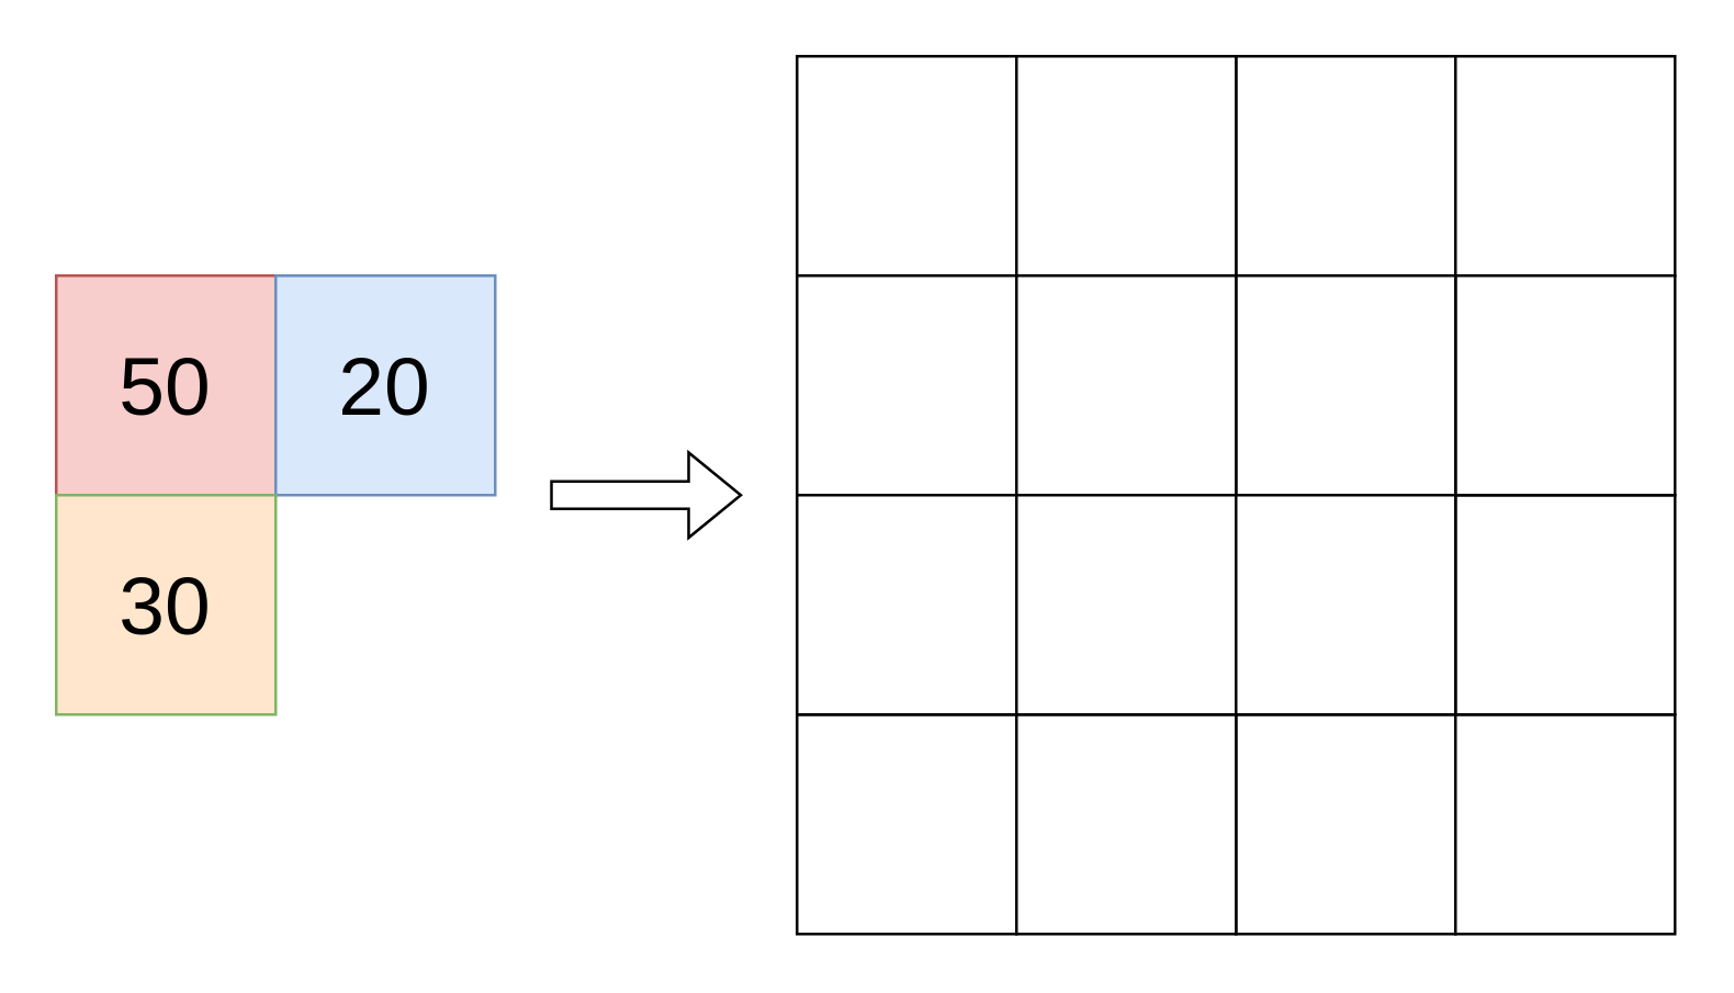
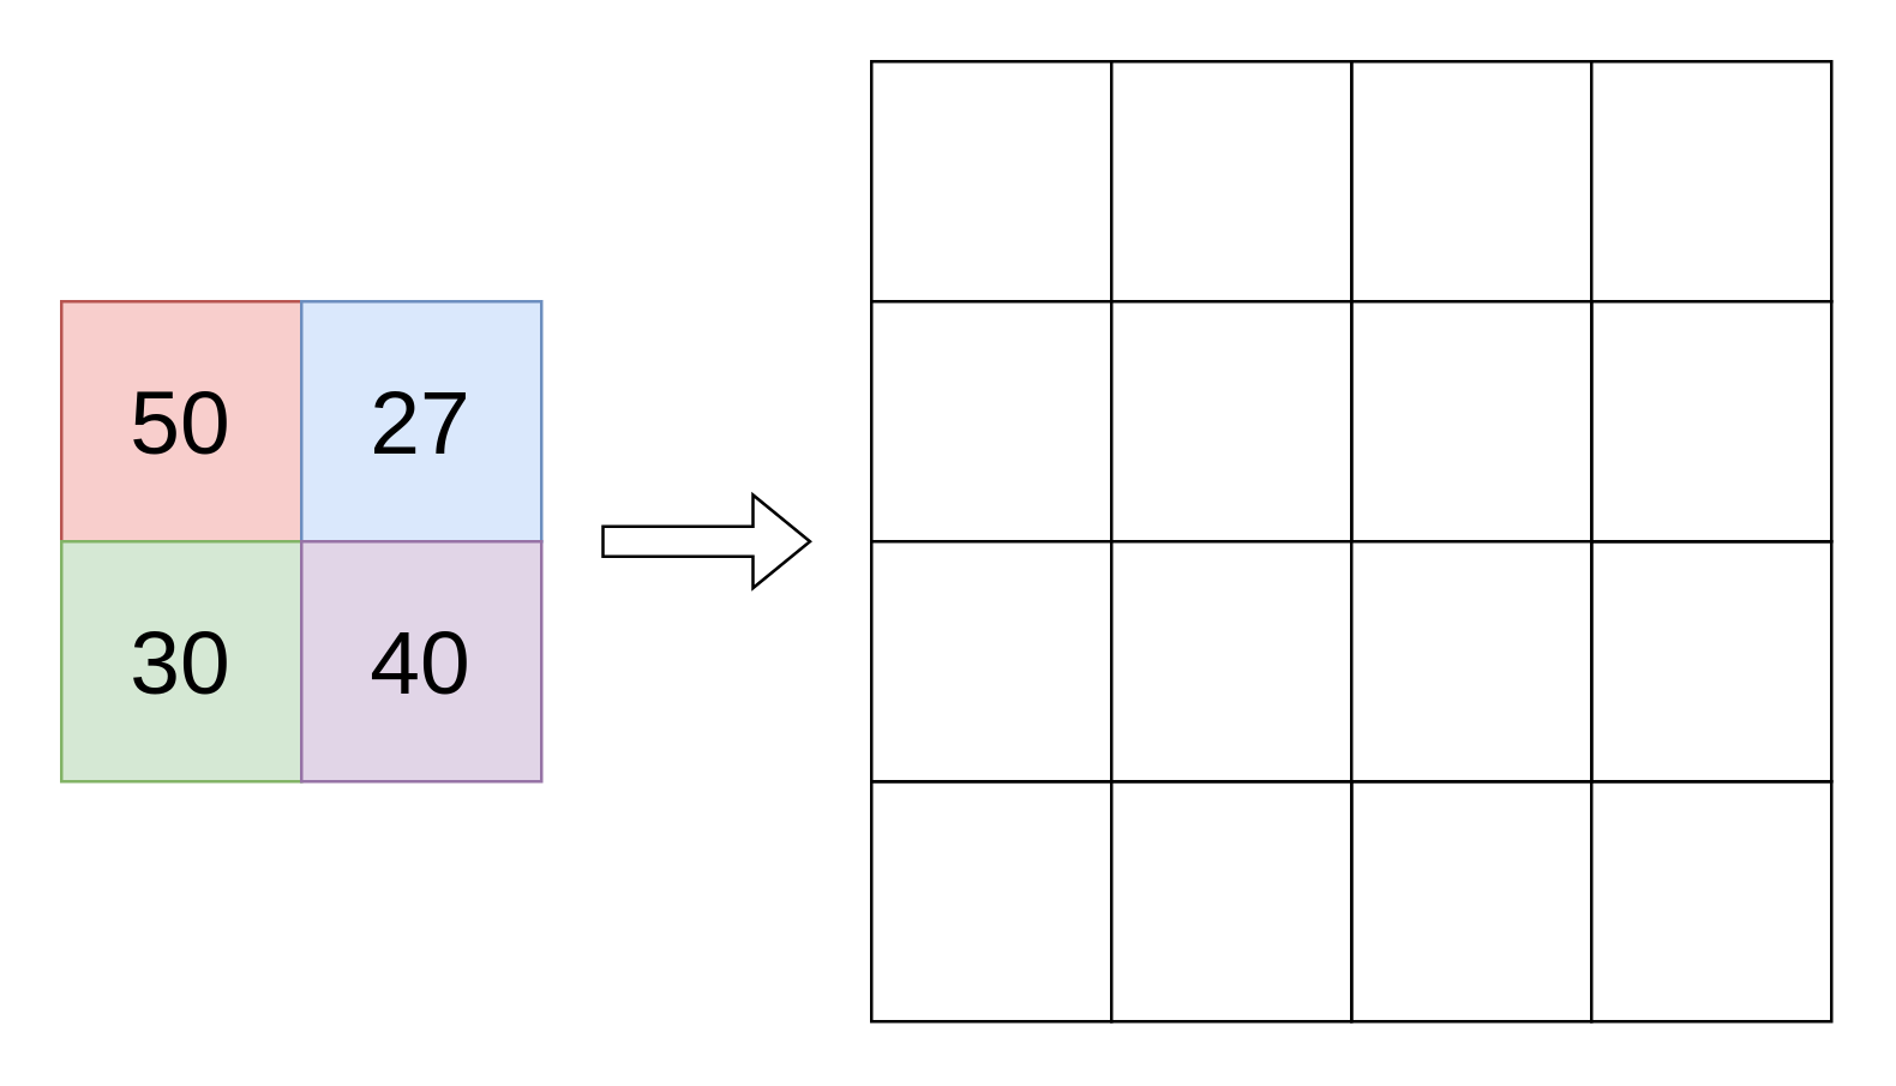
- <mxCell id="3" value="&lt;font style=&quot;font-size: 30px;&quot;&gt;20&lt;/font&gt;" style="whiteSpace=wrap;html=1;aspect=fixed;fillColor=#dae8fc;strokeColor=#6c8ebf;container=0;" parent="1" vertex="1"><mxGeometry x="100" y="100" width="80" height="80" as="geometry" /></mxCell>
+ <mxCell id="3" value="&lt;font style=&quot;font-size: 30px;&quot;&gt;27&lt;/font&gt;" style="whiteSpace=wrap;html=1;aspect=fixed;fillColor=#dae8fc;strokeColor=#6c8ebf;container=0;" parent="1" vertex="1"><mxGeometry x="100" y="100" width="80" height="80" as="geometry" /></mxCell>
- <mxCell id="4" value="&lt;font style=&quot;font-size: 30px;&quot;&gt;30&lt;/font&gt;" style="whiteSpace=wrap;html=1;aspect=fixed;fillColor=#ffe6cc;strokeColor=#82b366;container=0;" parent="1" vertex="1"><mxGeometry x="20" y="180" width="80" height="80" as="geometry" /></mxCell>
+ <mxCell id="4" value="&lt;font style=&quot;font-size: 30px;&quot;&gt;30&lt;/font&gt;" style="whiteSpace=wrap;html=1;aspect=fixed;fillColor=#d5e8d4;strokeColor=#82b366;container=0;" parent="1" vertex="1"><mxGeometry x="20" y="180" width="80" height="80" as="geometry" /></mxCell>
+ <mxCell id="5" value="&lt;font style=&quot;font-size: 30px;&quot;&gt;40&lt;/font&gt;" style="whiteSpace=wrap;html=1;aspect=fixed;fillColor=#e1d5e7;strokeColor=#9673a6;container=0;" parent="1" vertex="1"><mxGeometry x="100" y="180" width="80" height="80" as="geometry" /></mxCell>
